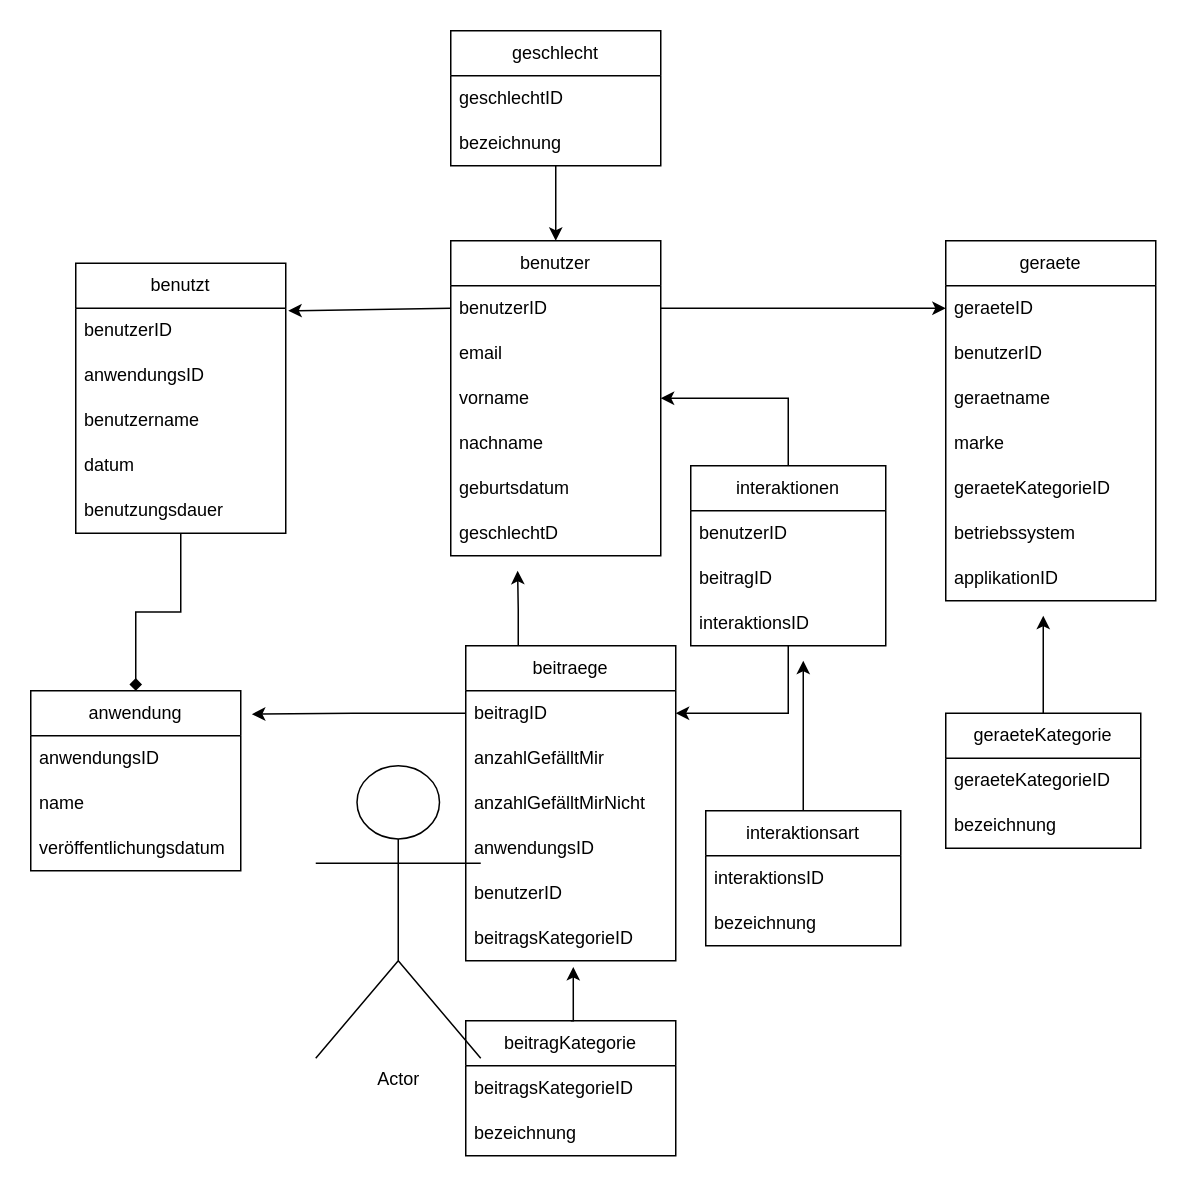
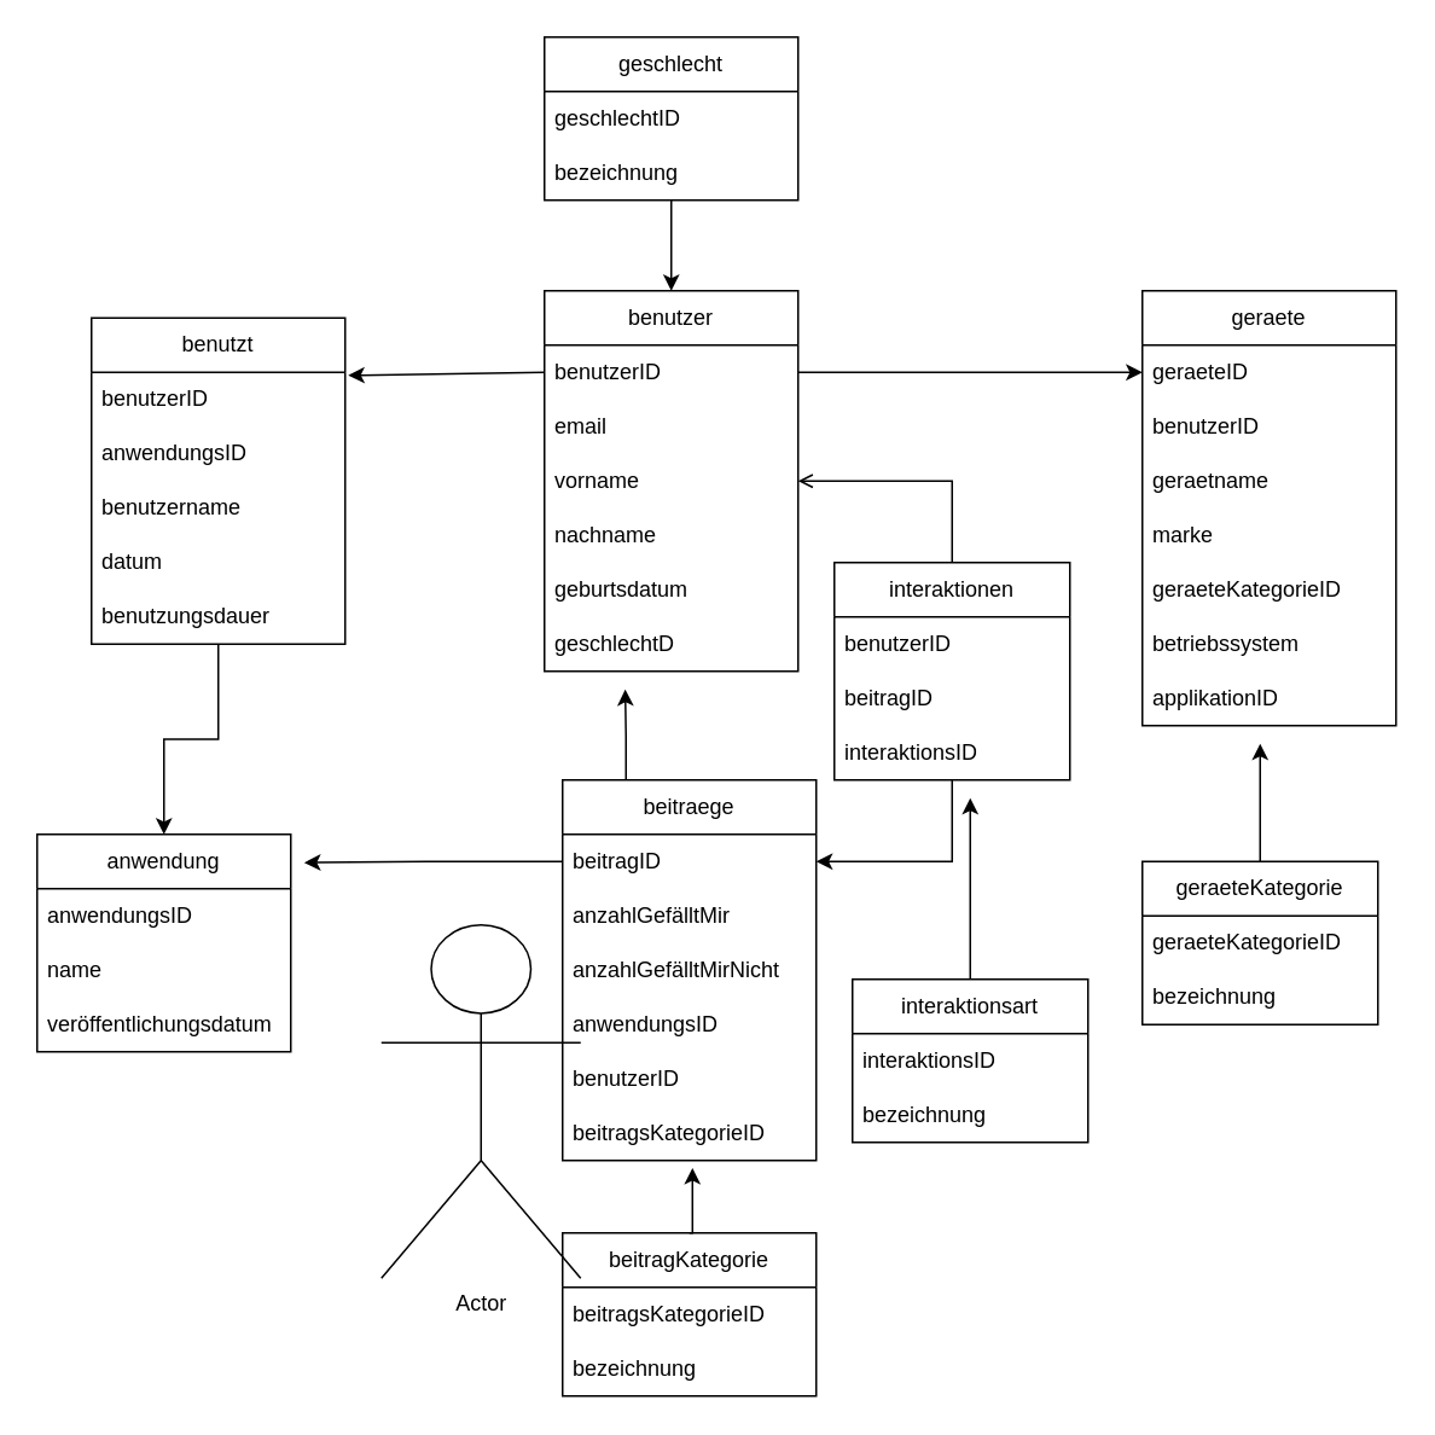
- <mxCell id="47" style="edgeStyle=orthogonalEdgeStyle;rounded=0;orthogonalLoop=1;jettySize=auto;html=1;entryX=1;entryY=0.5;entryDx=0;entryDy=0;" edge="1" parent="1" source="49" target="12"><mxGeometry relative="1" as="geometry" /></mxCell>
+ <mxCell id="47" style="edgeStyle=orthogonalEdgeStyle;rounded=0;orthogonalLoop=1;jettySize=auto;html=1;entryX=1;entryY=0.5;entryDx=0;entryDy=0;endArrow=open;" edge="1" parent="1" source="49" target="12"><mxGeometry relative="1" as="geometry" /></mxCell>
- <mxCell id="2" style="edgeStyle=orthogonalEdgeStyle;rounded=0;orthogonalLoop=1;jettySize=auto;html=1;entryX=0.5;entryY=0;entryDx=0;entryDy=0;endArrow=diamond;" edge="1" parent="1" source="3" target="20"><mxGeometry relative="1" as="geometry" /></mxCell>
+ <mxCell id="2" style="edgeStyle=orthogonalEdgeStyle;rounded=0;orthogonalLoop=1;jettySize=auto;html=1;entryX=0.5;entryY=0;entryDx=0;entryDy=0;" edge="1" parent="1" source="3" target="20"><mxGeometry relative="1" as="geometry" /></mxCell>
